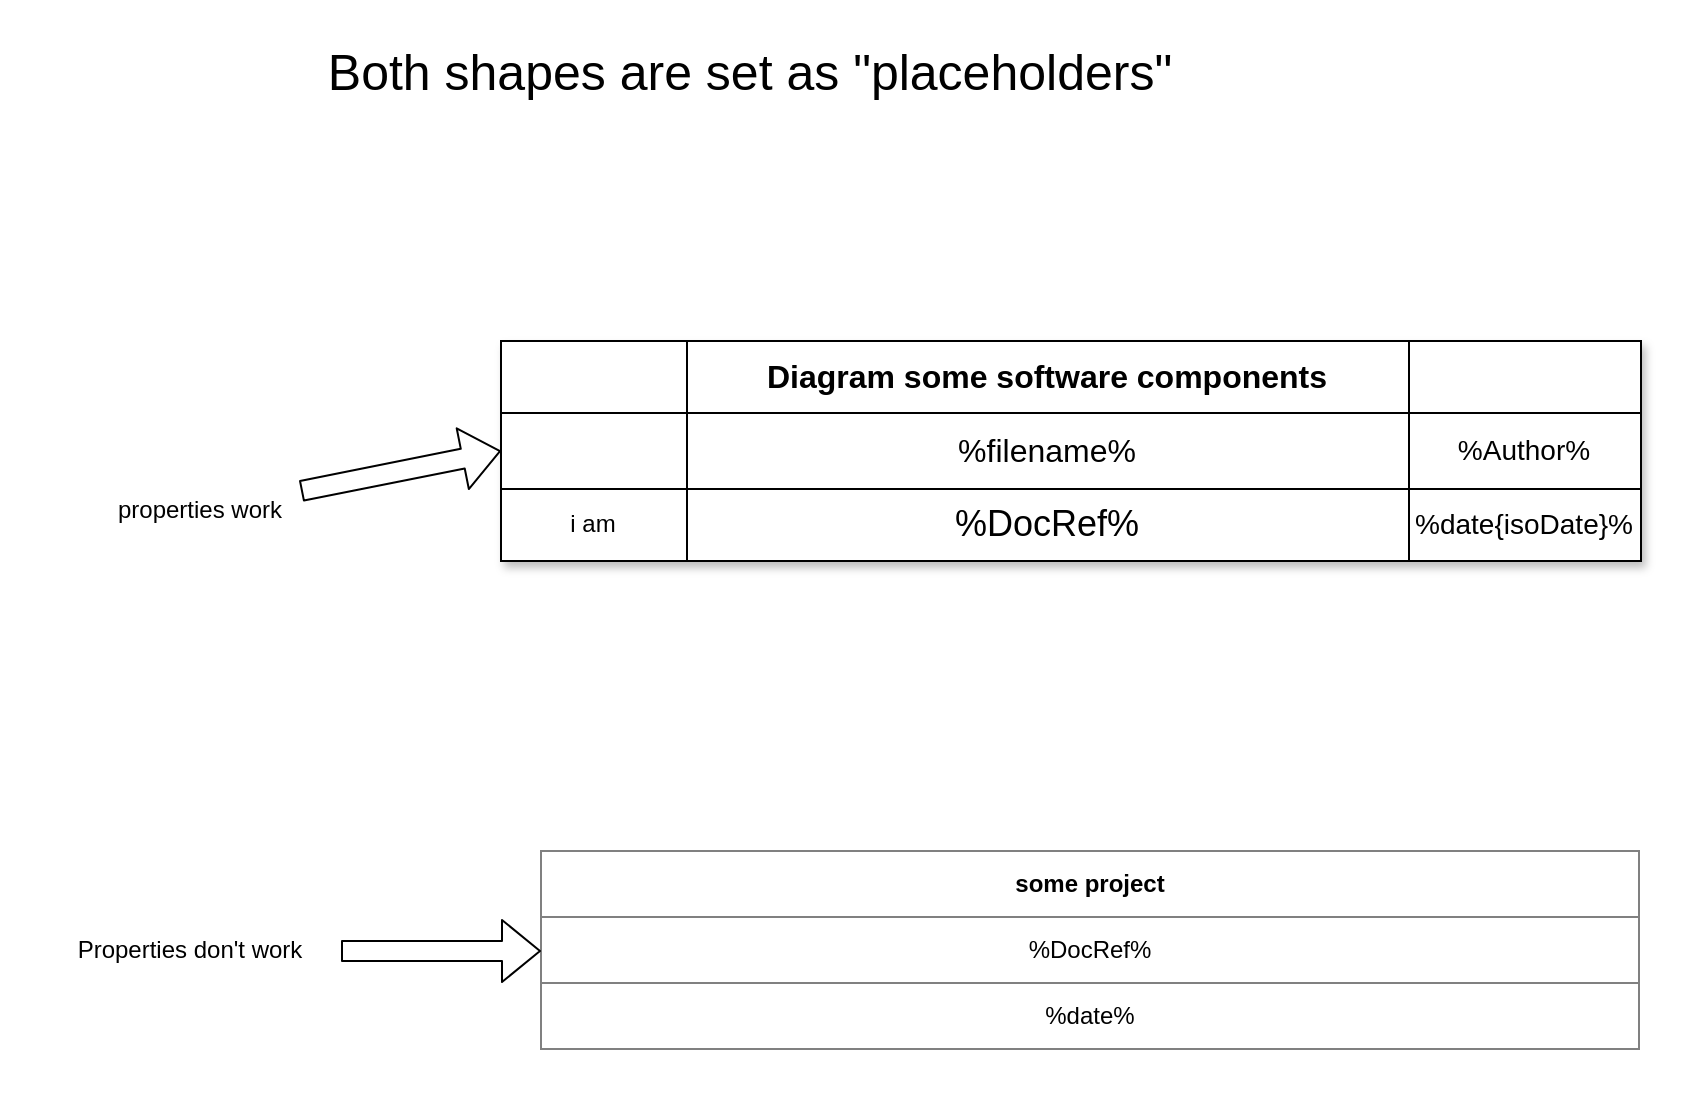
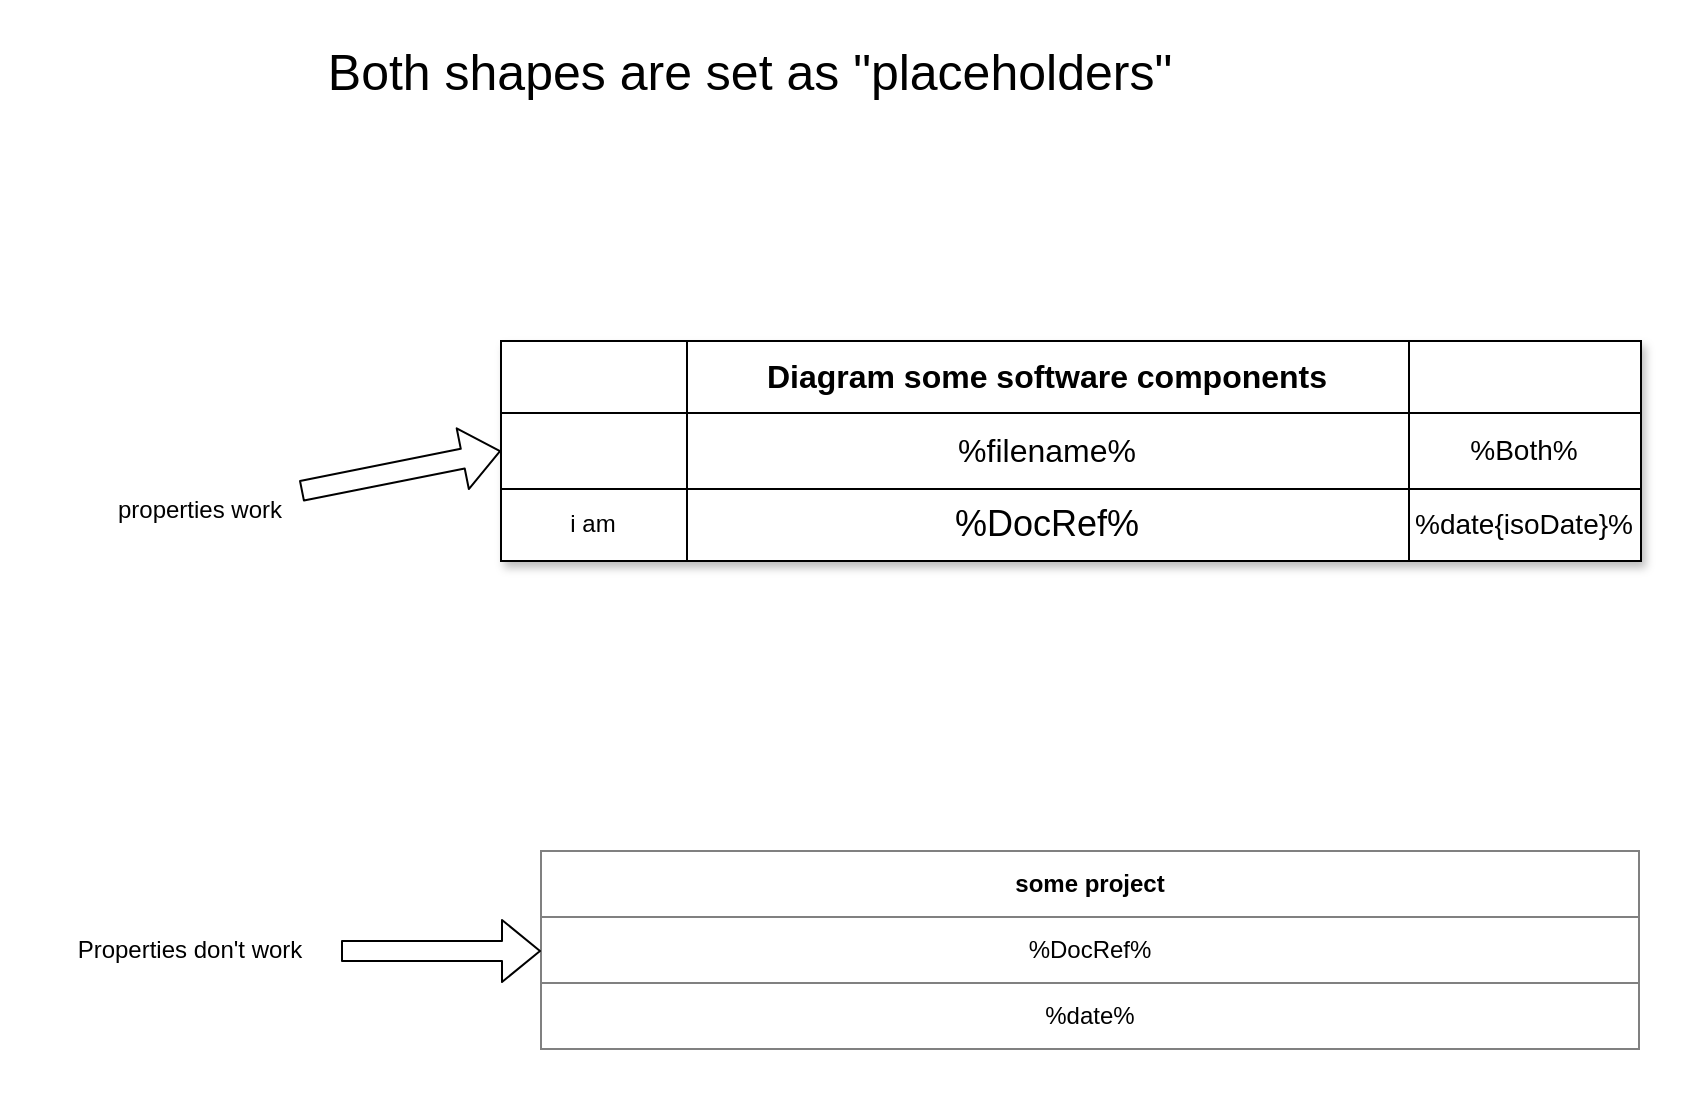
- <mxCell id="10" value="&lt;font style=&quot;font-size: 14px&quot;&gt;%Author%&lt;/font&gt;" style="shape=partialRectangle;html=1;whiteSpace=wrap;connectable=0;overflow=hidden;fillColor=none;top=0;left=0;bottom=0;right=0;" parent="7" vertex="1"><mxGeometry x="454" width="116" height="38" as="geometry" /></mxCell>
+ <mxCell id="10" value="&lt;font style=&quot;font-size: 14px&quot;&gt;%Both%&lt;/font&gt;" style="shape=partialRectangle;html=1;whiteSpace=wrap;connectable=0;overflow=hidden;fillColor=none;top=0;left=0;bottom=0;right=0;" parent="7" vertex="1"><mxGeometry x="454" width="116" height="38" as="geometry" /></mxCell>
